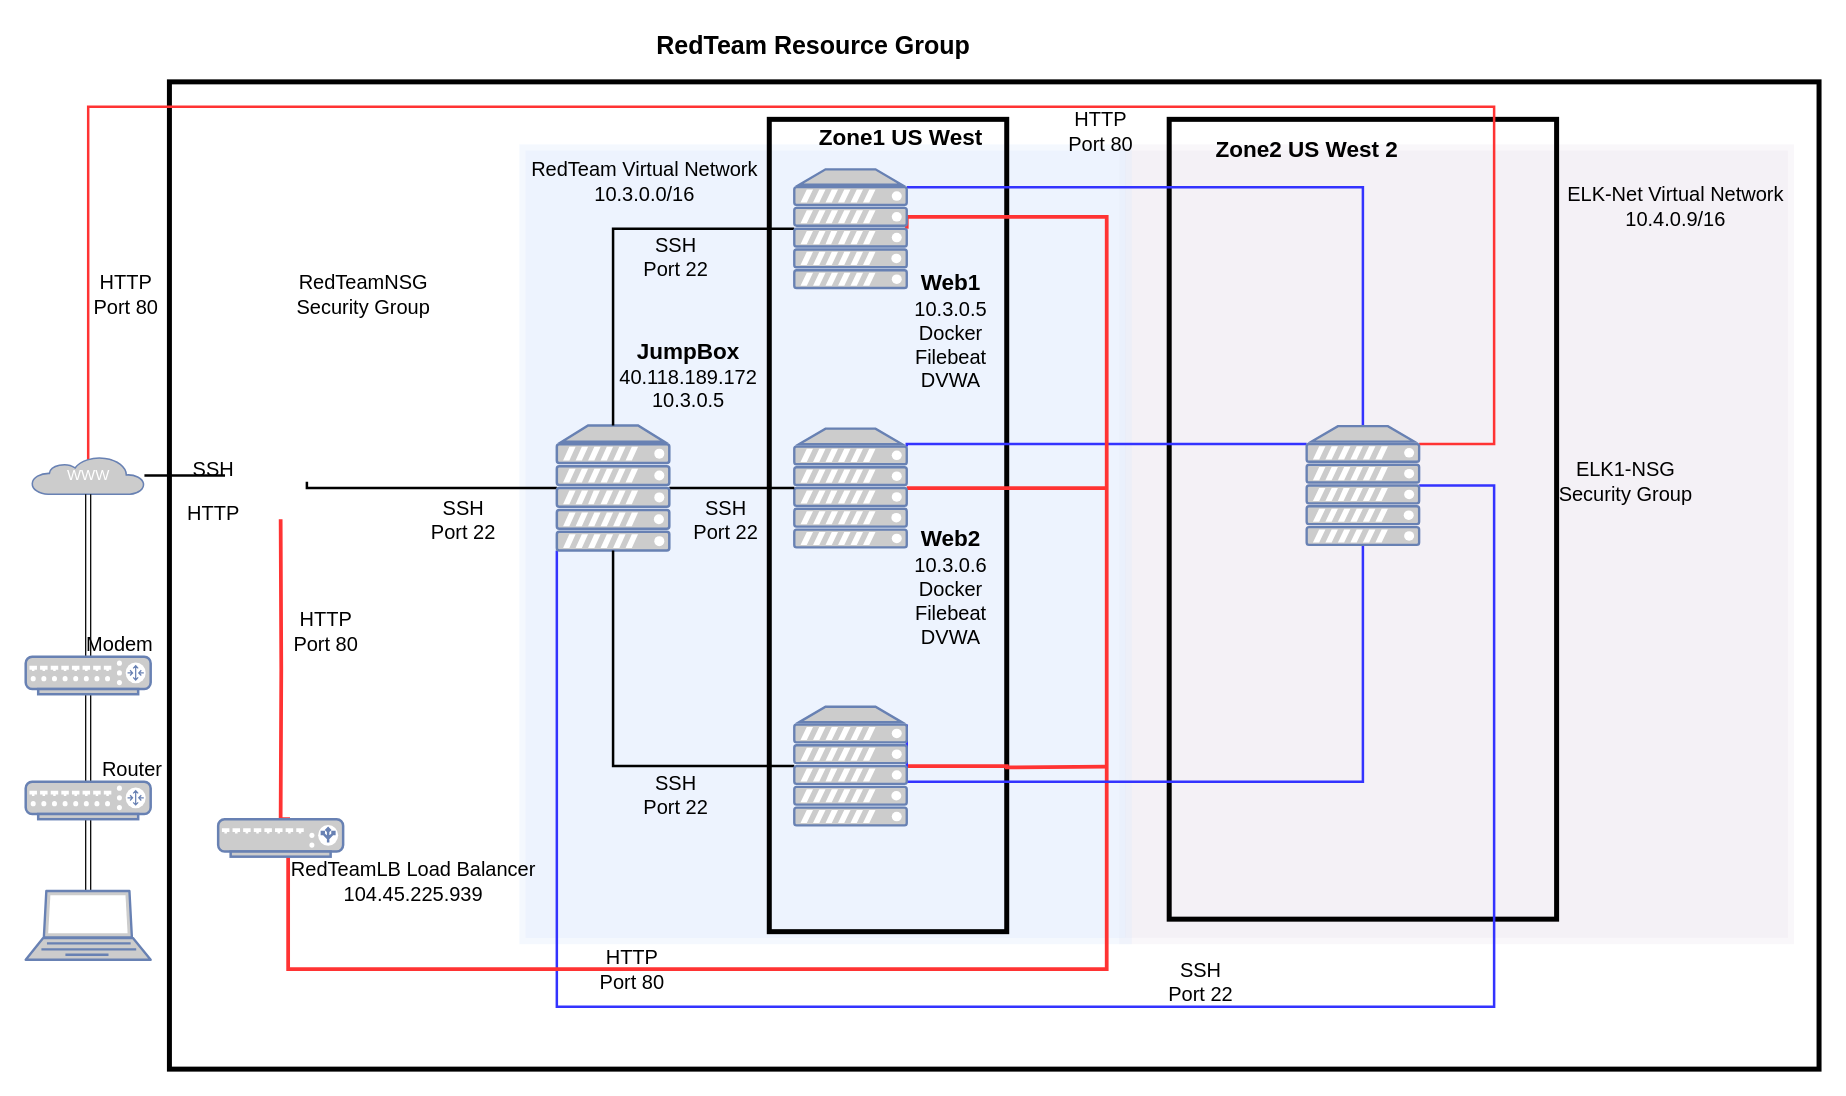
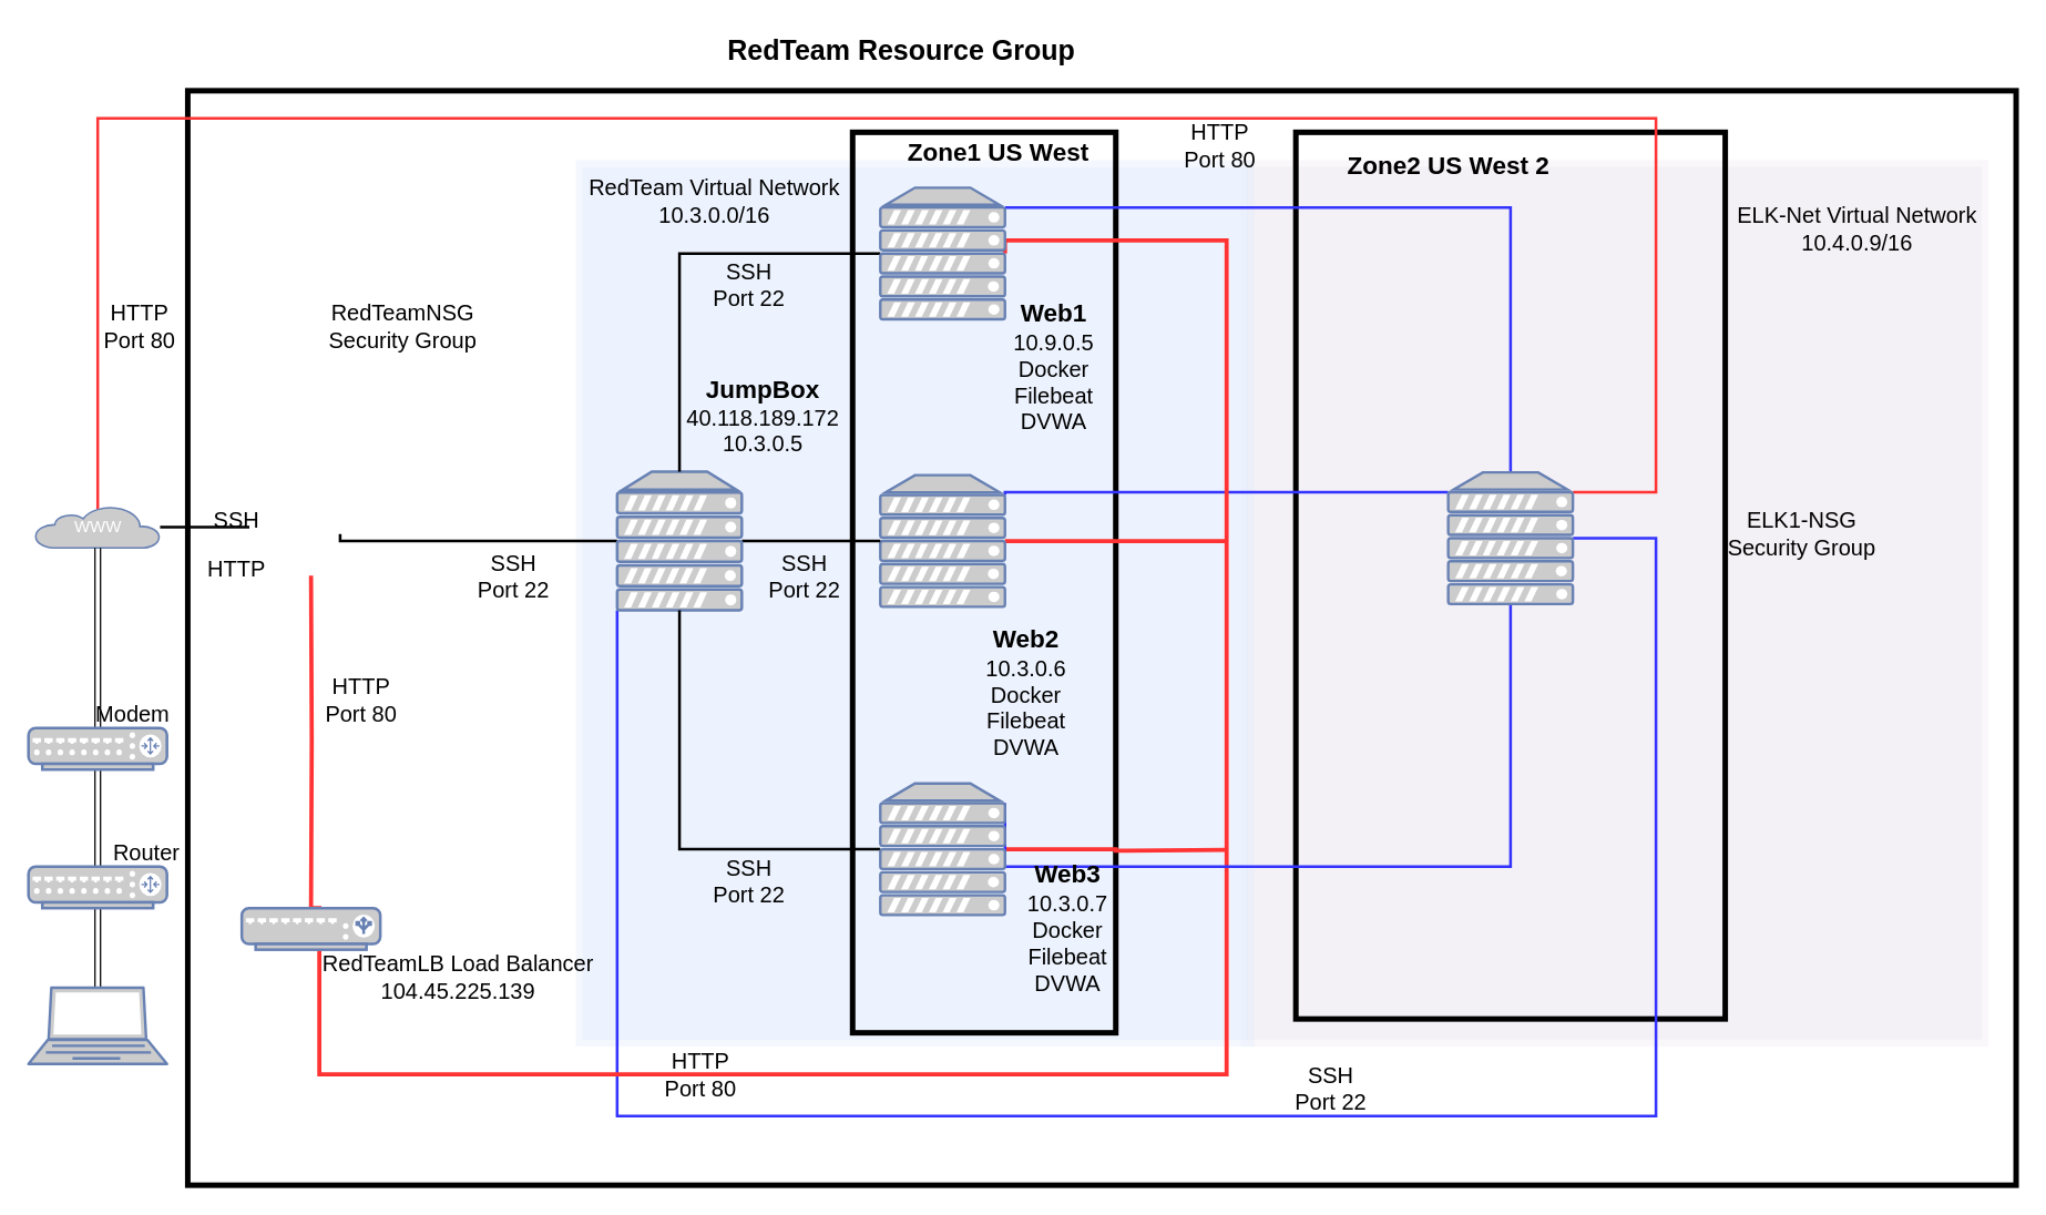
- <mxCell id="32" value="&lt;div style=&quot;font-size: 18px&quot;&gt;&lt;b&gt;Web1&lt;/b&gt;&lt;/div&gt;&lt;div&gt;10.3.0.5&lt;/div&gt;&lt;div&gt;Docker&lt;br&gt;&lt;/div&gt;&lt;div&gt;Filebeat&lt;br&gt;&lt;/div&gt;&lt;div&gt;DVWA&lt;br&gt;&lt;/div&gt;" style="text;html=1;align=center;verticalAlign=middle;resizable=0;points=[];autosize=1;fontSize=16;fontFamily=Helvetica;" parent="1" vertex="1"><mxGeometry x="725" y="215" width="70" height="100" as="geometry" /></mxCell>
+ <mxCell id="32" value="&lt;div style=&quot;font-size: 18px&quot;&gt;&lt;b&gt;Web1&lt;/b&gt;&lt;/div&gt;&lt;div&gt;10.9.0.5&lt;/div&gt;&lt;div&gt;Docker&lt;br&gt;&lt;/div&gt;&lt;div&gt;Filebeat&lt;br&gt;&lt;/div&gt;&lt;div&gt;DVWA&lt;br&gt;&lt;/div&gt;" style="text;html=1;align=center;verticalAlign=middle;resizable=0;points=[];autosize=1;fontSize=16;fontFamily=Helvetica;" parent="1" vertex="1"><mxGeometry x="725" y="215" width="70" height="100" as="geometry" /></mxCell>
- <mxCell id="41" value="&lt;div style=&quot;font-size: 18px&quot;&gt;&lt;b&gt;Web2&lt;/b&gt;&lt;/div&gt;&lt;div&gt;10.3.0.6&lt;/div&gt;&lt;div&gt;Docker&lt;br&gt;&lt;/div&gt;&lt;div&gt;Filebeat&lt;br&gt;&lt;/div&gt;&lt;div&gt;DVWA&lt;br&gt;&lt;/div&gt;" style="text;html=1;align=center;verticalAlign=middle;resizable=0;points=[];autosize=1;fontSize=16;fontFamily=Helvetica;" parent="1" vertex="1"><mxGeometry x="725" y="420" width="70" height="100" as="geometry" /></mxCell>
+ <mxCell id="41" value="&lt;div style=&quot;font-size: 18px&quot;&gt;&lt;b&gt;Web2&lt;/b&gt;&lt;/div&gt;&lt;div&gt;10.3.0.6&lt;/div&gt;&lt;div&gt;Docker&lt;br&gt;&lt;/div&gt;&lt;div&gt;Filebeat&lt;br&gt;&lt;/div&gt;&lt;div&gt;DVWA&lt;br&gt;&lt;/div&gt;" style="text;html=1;align=center;verticalAlign=middle;resizable=0;points=[];autosize=1;fontSize=16;fontFamily=Helvetica;" parent="1" vertex="1"><mxGeometry x="705" y="450" width="70" height="100" as="geometry" /></mxCell>
+ <mxCell id="42" value="&lt;div style=&quot;font-size: 18px&quot;&gt;&lt;b&gt;Web3&lt;/b&gt;&lt;/div&gt;&lt;div&gt;10.3.0.7&lt;/div&gt;&lt;div&gt;Docker&lt;br&gt;&lt;/div&gt;&lt;div&gt;Filebeat&lt;br&gt;&lt;/div&gt;&lt;div&gt;DVWA&lt;br&gt;&lt;/div&gt;" style="text;html=1;align=center;verticalAlign=middle;resizable=0;points=[];autosize=1;fontSize=16;fontFamily=Helvetica;" parent="1" vertex="1"><mxGeometry x="735" y="620" width="70" height="100" as="geometry" /></mxCell>
- <mxCell id="48" value="&lt;div&gt;RedTeamLB Load Balancer&lt;/div&gt;&lt;div&gt;104.45.225.939&lt;br&gt;&lt;/div&gt;" style="text;html=1;align=center;verticalAlign=middle;resizable=0;points=[];autosize=1;fontSize=16;fontFamily=Helvetica;" parent="1" vertex="1"><mxGeometry x="225" y="685" width="210" height="40" as="geometry" /></mxCell>
+ <mxCell id="48" value="&lt;div&gt;RedTeamLB Load Balancer&lt;/div&gt;&lt;div&gt;104.45.225.139&lt;br&gt;&lt;/div&gt;" style="text;html=1;align=center;verticalAlign=middle;resizable=0;points=[];autosize=1;fontSize=16;fontFamily=Helvetica;" parent="1" vertex="1"><mxGeometry x="225" y="685" width="210" height="40" as="geometry" /></mxCell>
